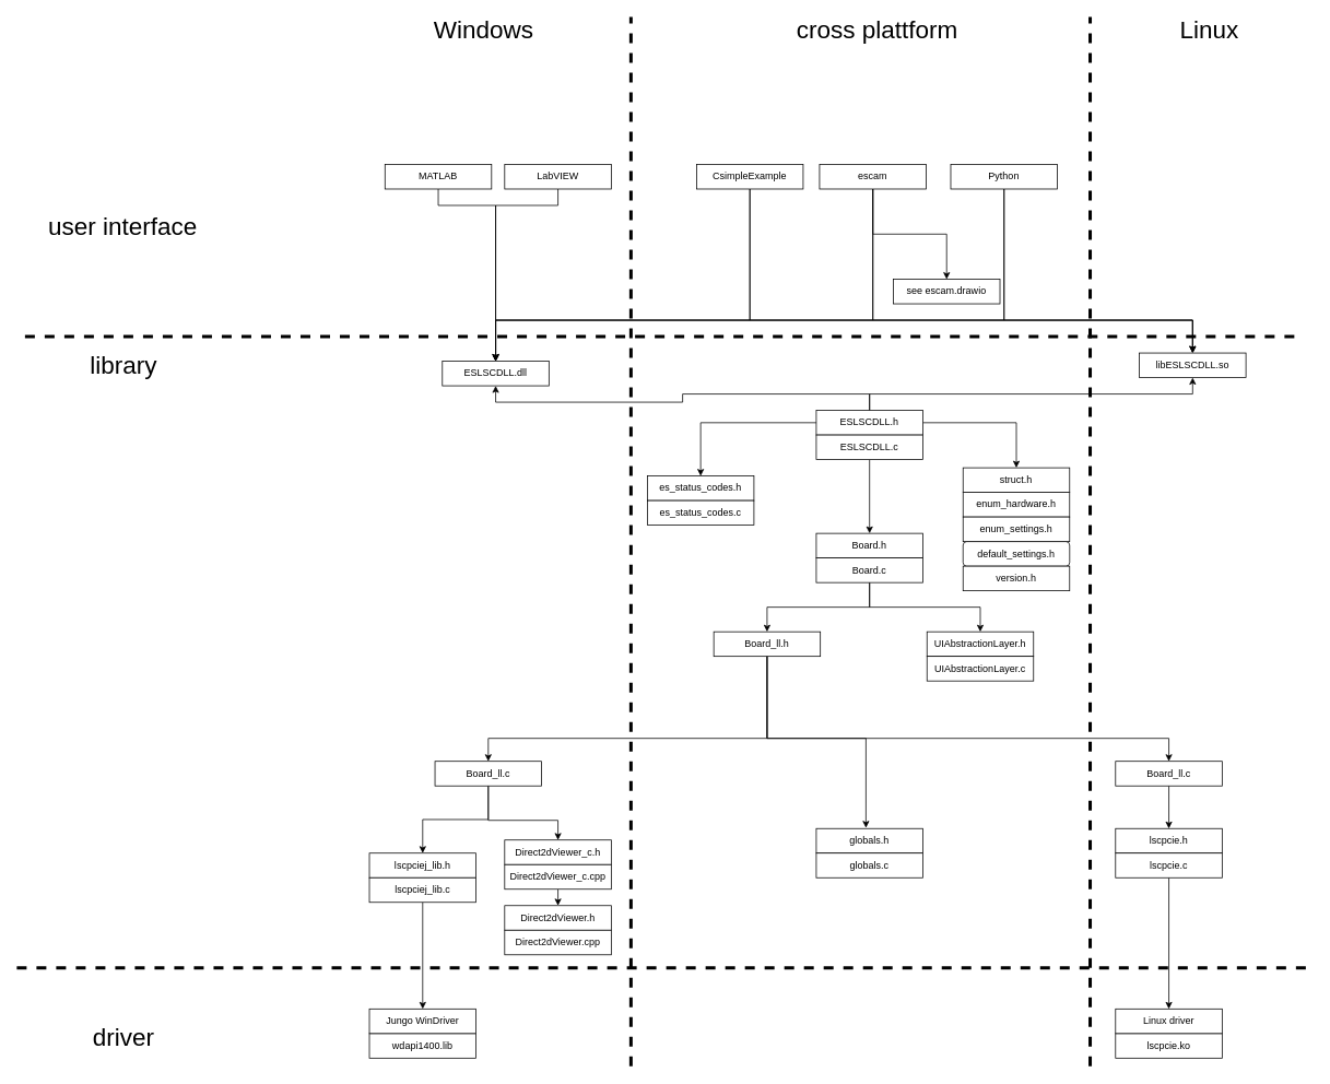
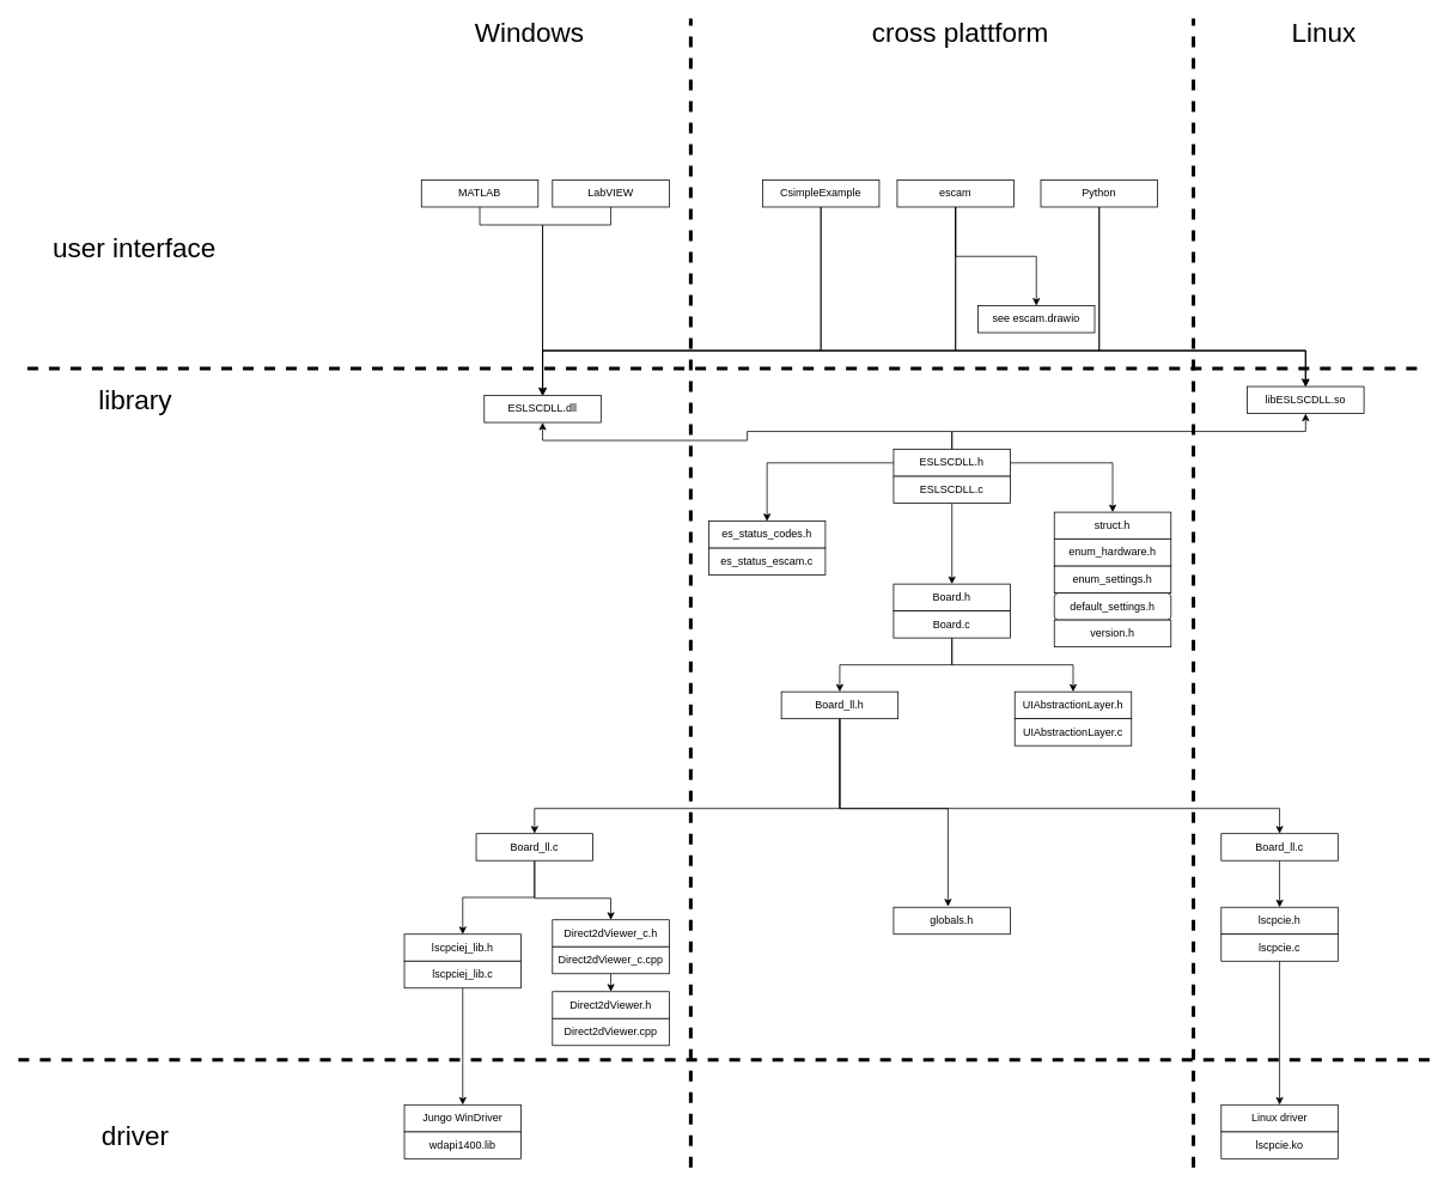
- <mxCell id="27" value="es_status_codes.c" style="rounded=0;whiteSpace=wrap;html=1;" parent="1" vertex="1"><mxGeometry x="789" y="610" width="130" height="30" as="geometry" /></mxCell>
+ <mxCell id="27" value="es_status_escam.c" style="rounded=0;whiteSpace=wrap;html=1;" parent="1" vertex="1"><mxGeometry x="789" y="610" width="130" height="30" as="geometry" /></mxCell>
- <mxCell id="25" value="globals.c" style="rounded=0;whiteSpace=wrap;html=1;" parent="1" vertex="1"><mxGeometry x="995" y="1040" width="130" height="30" as="geometry" /></mxCell>
